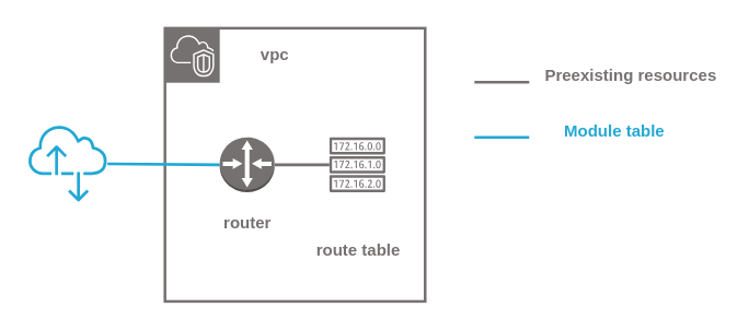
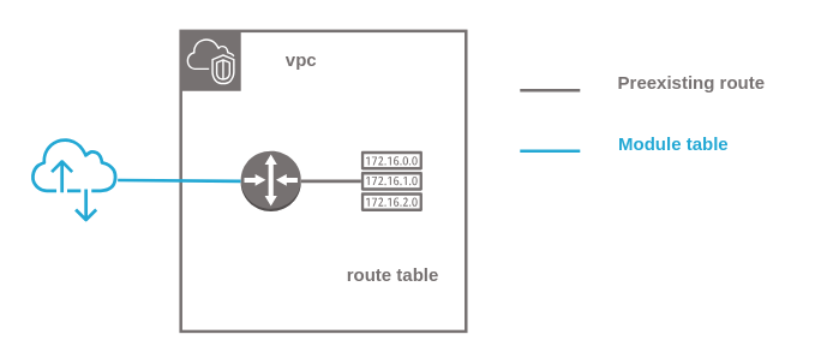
- <mxCell id="13" value="&lt;font style=&quot;font-size: 12px&quot;&gt;Preexisting resources&lt;/font&gt;" style="text;html=1;resizable=0;autosize=1;align=center;verticalAlign=middle;points=[];fillColor=none;strokeColor=none;rounded=0;fontSize=12;fontColor=#767171;fontStyle=1" parent="1" vertex="1"><mxGeometry x="395" y="45" width="130" height="20" as="geometry" /></mxCell>
+ <mxCell id="13" value="&lt;font style=&quot;font-size: 12px&quot;&gt;Preexisting route&lt;/font&gt;" style="text;html=1;resizable=0;autosize=1;align=center;verticalAlign=middle;points=[];fillColor=none;strokeColor=none;rounded=0;fontSize=12;fontColor=#767171;fontStyle=1" parent="1" vertex="1"><mxGeometry x="395" y="45" width="130" height="20" as="geometry" /></mxCell>
- <mxCell id="9" value="router" style="text;html=1;resizable=0;autosize=1;align=center;verticalAlign=middle;points=[];fillColor=none;strokeColor=none;rounded=0;fontColor=#767171;fontStyle=1" parent="1" vertex="1"><mxGeometry x="155" y="153" width="50" height="20" as="geometry" /></mxCell>
